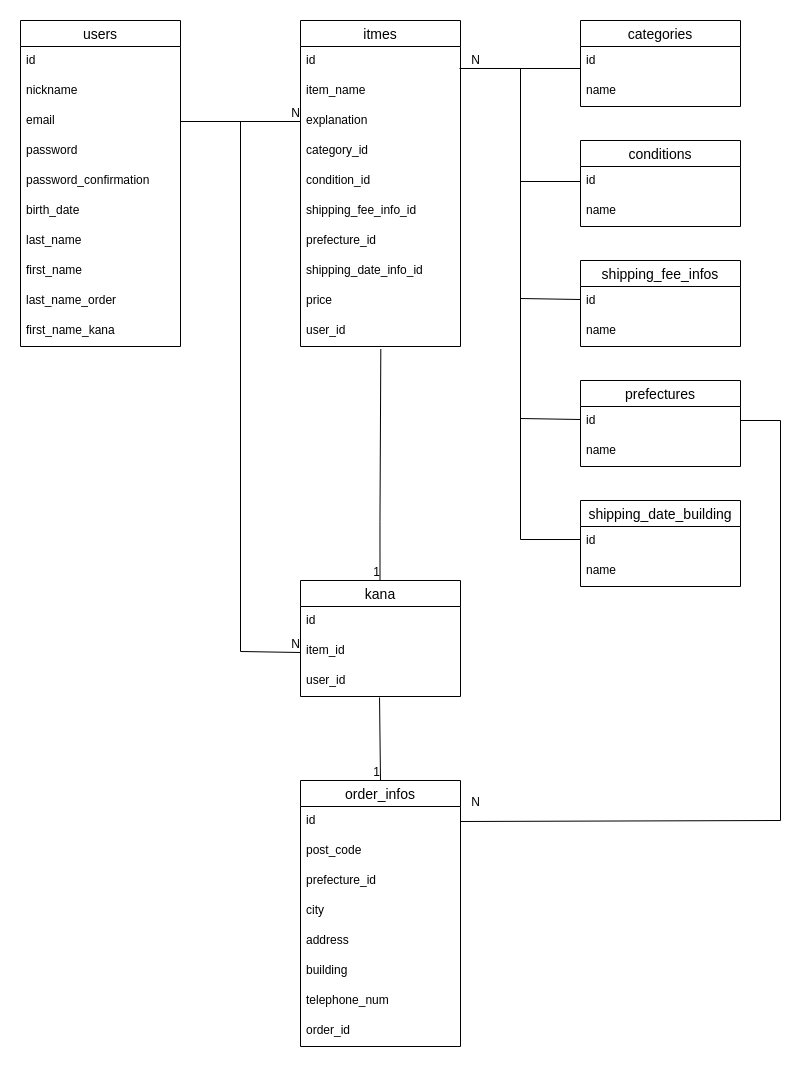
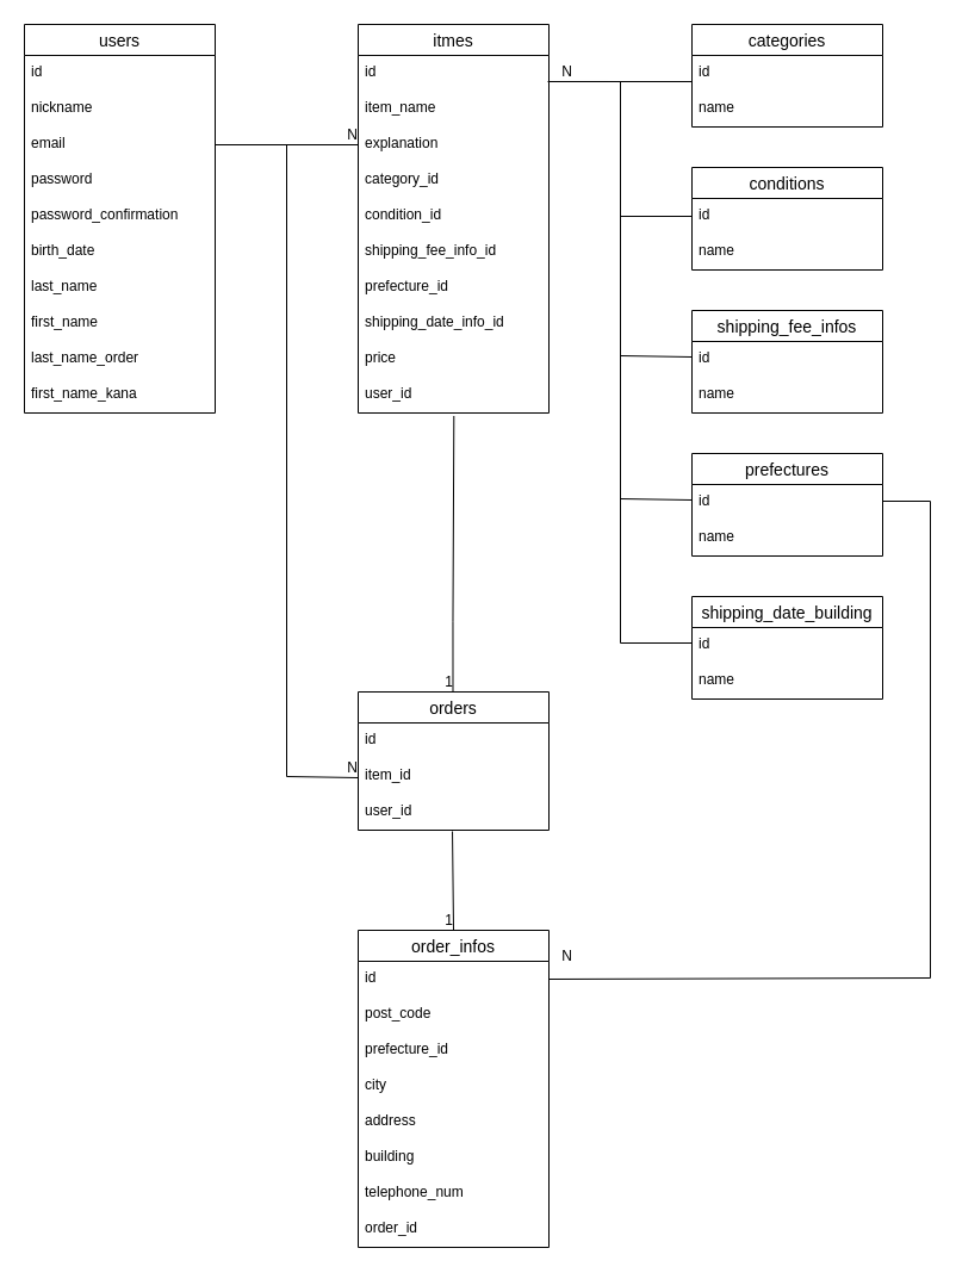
- <mxCell id="24" value="kana" style="swimlane;fontStyle=0;childLayout=stackLayout;horizontal=1;startSize=26;horizontalStack=0;resizeParent=1;resizeParentMax=0;resizeLast=0;collapsible=1;marginBottom=0;align=center;fontSize=14;" parent="1" vertex="1"><mxGeometry x="300" y="580" width="160" height="116" as="geometry" /></mxCell>
+ <mxCell id="24" value="orders" style="swimlane;fontStyle=0;childLayout=stackLayout;horizontal=1;startSize=26;horizontalStack=0;resizeParent=1;resizeParentMax=0;resizeLast=0;collapsible=1;marginBottom=0;align=center;fontSize=14;" parent="1" vertex="1"><mxGeometry x="300" y="580" width="160" height="116" as="geometry" /></mxCell>
